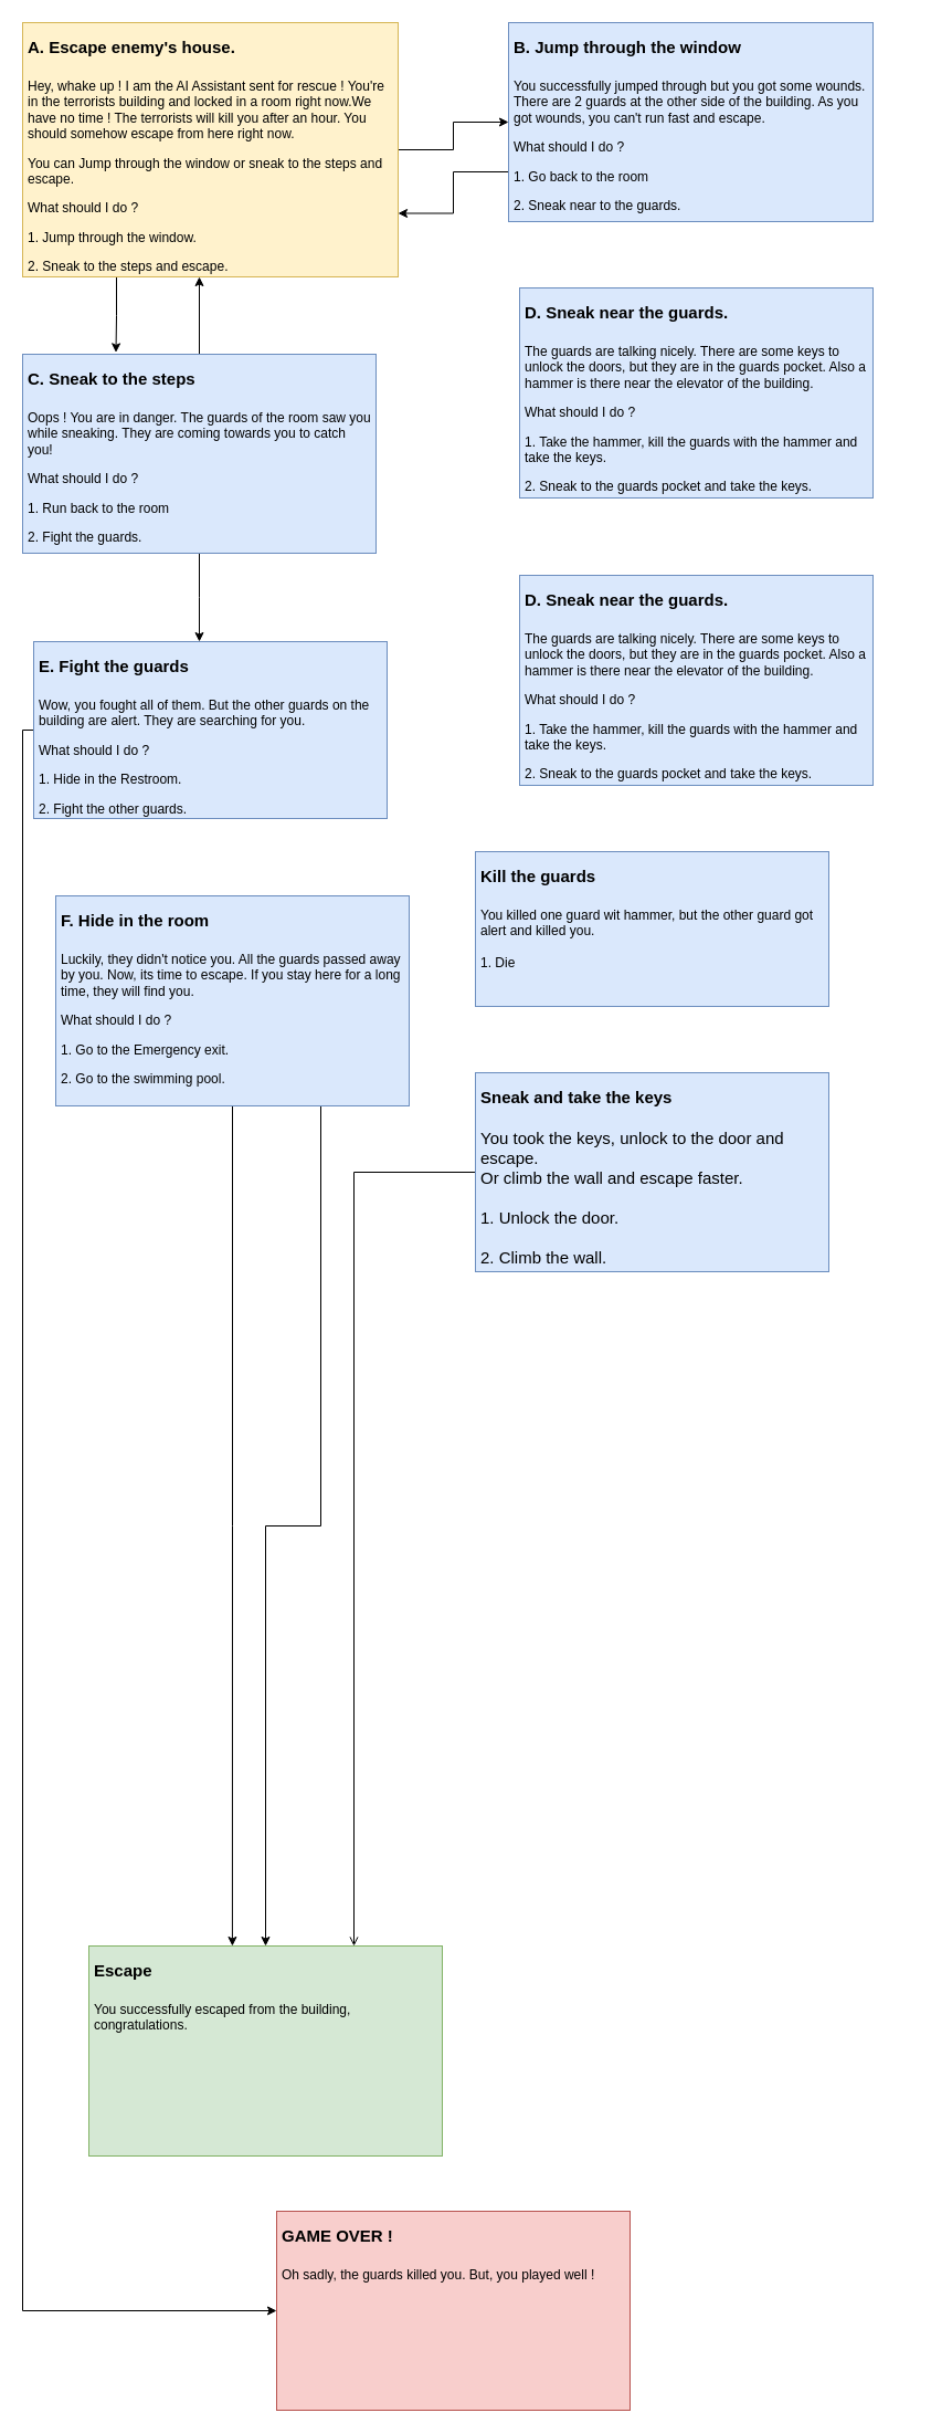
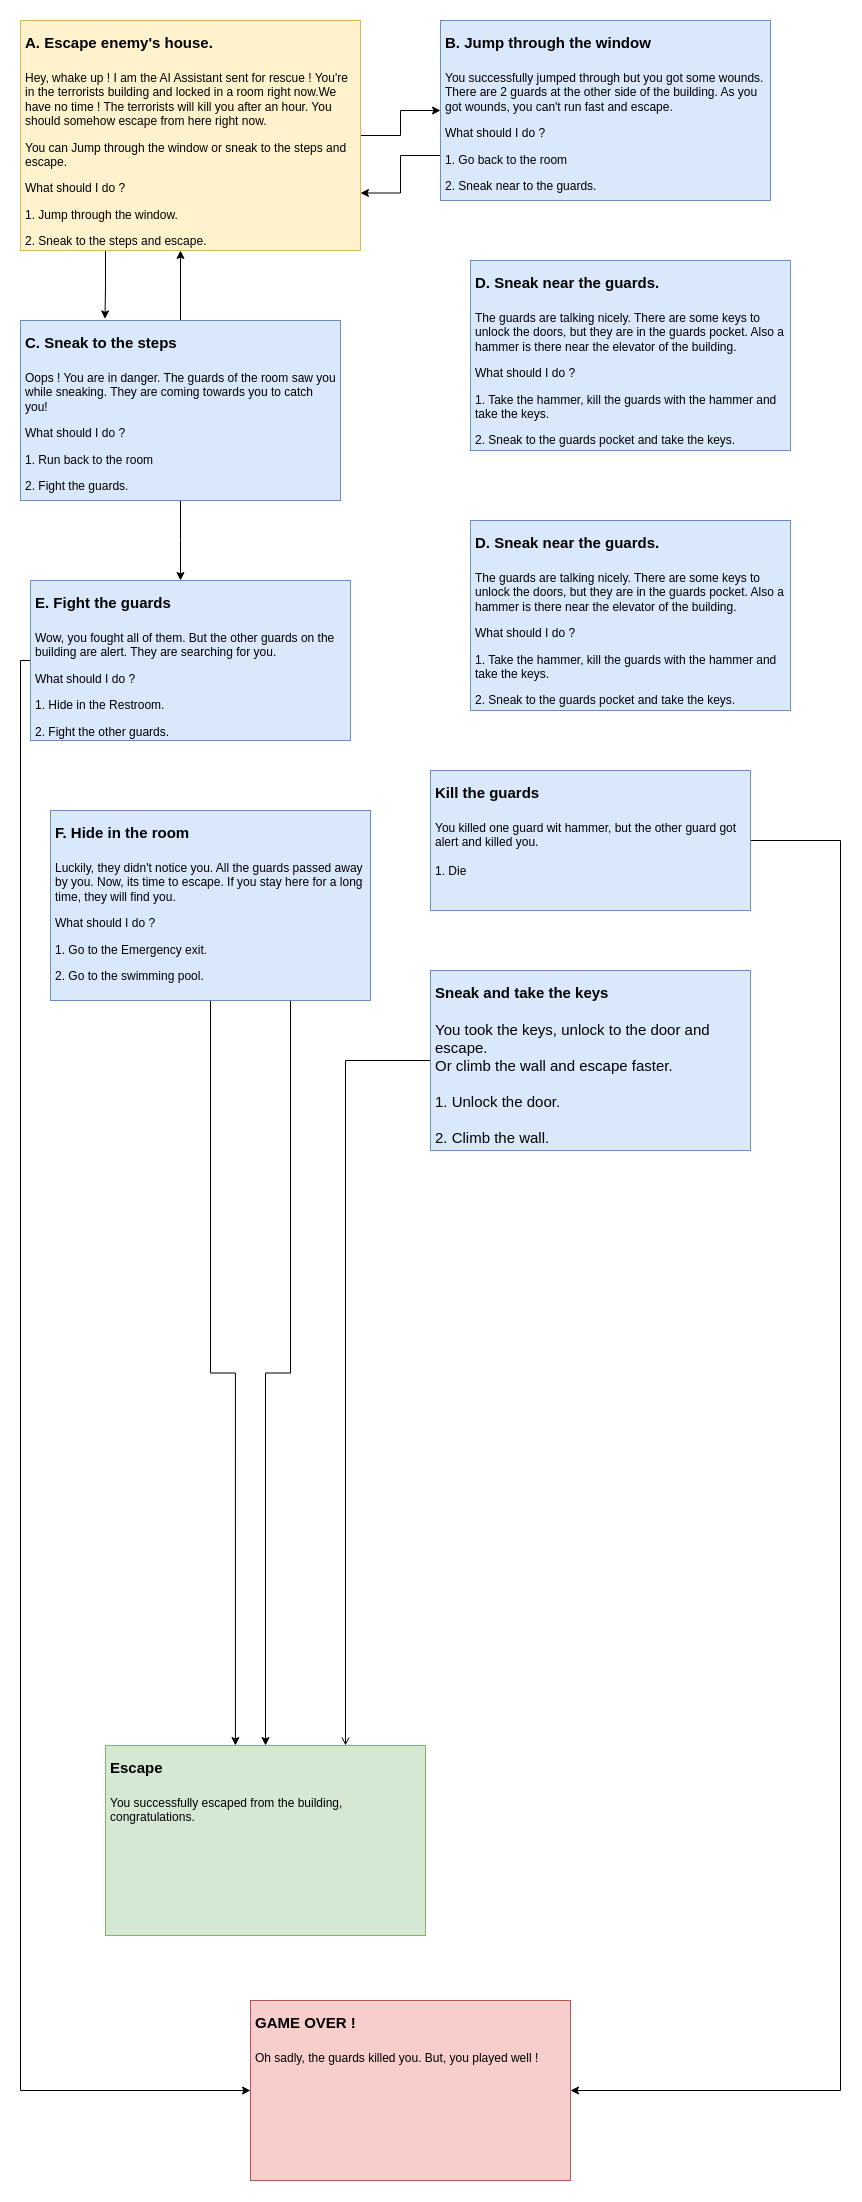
- <mxCell id="6" value="&lt;h1&gt;&lt;font style=&quot;font-size: 15px&quot;&gt;B. Jump through the window&lt;/font&gt;&lt;/h1&gt;&lt;p&gt;You successfully jumped through but you got some wounds. There are 2 guards at the other side of the building. As you got wounds, you can't run fast and escape.&lt;/p&gt;&lt;p&gt;&lt;span&gt;What should I do ?&lt;/span&gt;&lt;/p&gt;&lt;p&gt;1. Go back to the room&lt;/p&gt;&lt;p&gt;&lt;span&gt;2. Sneak near to the guards.&lt;/span&gt;&lt;/p&gt;" style="text;html=1;strokeColor=#6c8ebf;fillColor=#dae8fc;spacing=5;spacingTop=-20;whiteSpace=wrap;overflow=hidden;rounded=0;" vertex="1" parent="1"><mxGeometry x="460" y="20" width="330" height="180" as="geometry" /></mxCell>
+ <mxCell id="6" value="&lt;h1&gt;&lt;font style=&quot;font-size: 15px&quot;&gt;B. Jump through the window&lt;/font&gt;&lt;/h1&gt;&lt;p&gt;You successfully jumped through but you got some wounds. There are 2 guards at the other side of the building. As you got wounds, you can't run fast and escape.&lt;/p&gt;&lt;p&gt;&lt;span&gt;What should I do ?&lt;/span&gt;&lt;/p&gt;&lt;p&gt;1. Go back to the room&lt;/p&gt;&lt;p&gt;&lt;span&gt;2. Sneak near to the guards.&lt;/span&gt;&lt;/p&gt;" style="text;html=1;strokeColor=#6c8ebf;fillColor=#dae8fc;spacing=5;spacingTop=-20;whiteSpace=wrap;overflow=hidden;rounded=0;" vertex="1" parent="1"><mxGeometry x="440" y="20" width="330" height="180" as="geometry" /></mxCell>
+ <mxCell id="19" style="edgeStyle=orthogonalEdgeStyle;rounded=0;orthogonalLoop=1;jettySize=auto;html=1;entryX=1;entryY=0.5;entryDx=0;entryDy=0;" edge="1" parent="1" source="20" target="13"><mxGeometry relative="1" as="geometry"><mxPoint x="580" y="2101" as="targetPoint" /><Array as="points"><mxPoint x="840" y="840" /><mxPoint x="840" y="2090" /></Array></mxGeometry></mxCell>
- <mxCell id="18" value="&lt;h1&gt;&lt;span style=&quot;font-size: 15px&quot;&gt;Escape&lt;/span&gt;&lt;/h1&gt;&lt;p&gt;You successfully escaped from the building, congratulations.&lt;/p&gt;" style="text;html=1;spacing=5;spacingTop=-20;whiteSpace=wrap;overflow=hidden;rounded=0;fillColor=#d5e8d4;strokeColor=#82b366;" vertex="1" parent="1"><mxGeometry x="80" y="1760" width="320" height="190" as="geometry" /></mxCell>
+ <mxCell id="18" value="&lt;h1&gt;&lt;span style=&quot;font-size: 15px&quot;&gt;Escape&lt;/span&gt;&lt;/h1&gt;&lt;p&gt;You successfully escaped from the building, congratulations.&lt;/p&gt;" style="text;html=1;spacing=5;spacingTop=-20;whiteSpace=wrap;overflow=hidden;rounded=0;fillColor=#d5e8d4;strokeColor=#82b366;" vertex="1" parent="1"><mxGeometry x="105" y="1745" width="320" height="190" as="geometry" /></mxCell>
